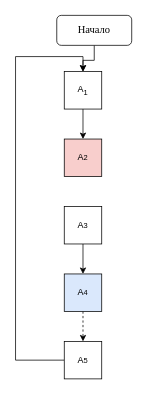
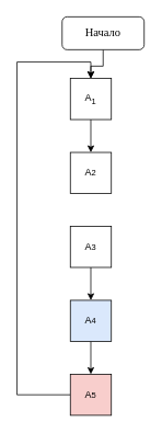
- <mxCell id="6" value="А&lt;span style=&quot;font-size: 10px;&quot;&gt;2&lt;/span&gt;" style="rounded=0;whiteSpace=wrap;html=1;fillColor=#f8cecc;" vertex="1" parent="1"><mxGeometry x="85" y="185" width="50" height="50" as="geometry" /></mxCell>
+ <mxCell id="6" value="А&lt;span style=&quot;font-size: 10px;&quot;&gt;2&lt;/span&gt;" style="rounded=0;whiteSpace=wrap;html=1;" vertex="1" parent="1"><mxGeometry x="85" y="185" width="50" height="50" as="geometry" /></mxCell>
- <mxCell id="9" value="" style="edgeStyle=orthogonalEdgeStyle;rounded=0;orthogonalLoop=1;jettySize=auto;html=1;dashed=1;" edge="1" parent="1" source="10" target="12"><mxGeometry relative="1" as="geometry" /></mxCell>
+ <mxCell id="9" value="" style="edgeStyle=orthogonalEdgeStyle;rounded=0;orthogonalLoop=1;jettySize=auto;html=1;" edge="1" parent="1" source="10" target="12"><mxGeometry relative="1" as="geometry" /></mxCell>
- <mxCell id="12" value="А&lt;span style=&quot;font-size: 10px;&quot;&gt;5&lt;/span&gt;" style="rounded=0;whiteSpace=wrap;html=1;" vertex="1" parent="1"><mxGeometry x="85" y="455" width="50" height="50" as="geometry" /></mxCell>
+ <mxCell id="12" value="А&lt;span style=&quot;font-size: 10px;&quot;&gt;5&lt;/span&gt;" style="rounded=0;whiteSpace=wrap;html=1;fillColor=#f8cecc;" vertex="1" parent="1"><mxGeometry x="85" y="455" width="50" height="50" as="geometry" /></mxCell>
